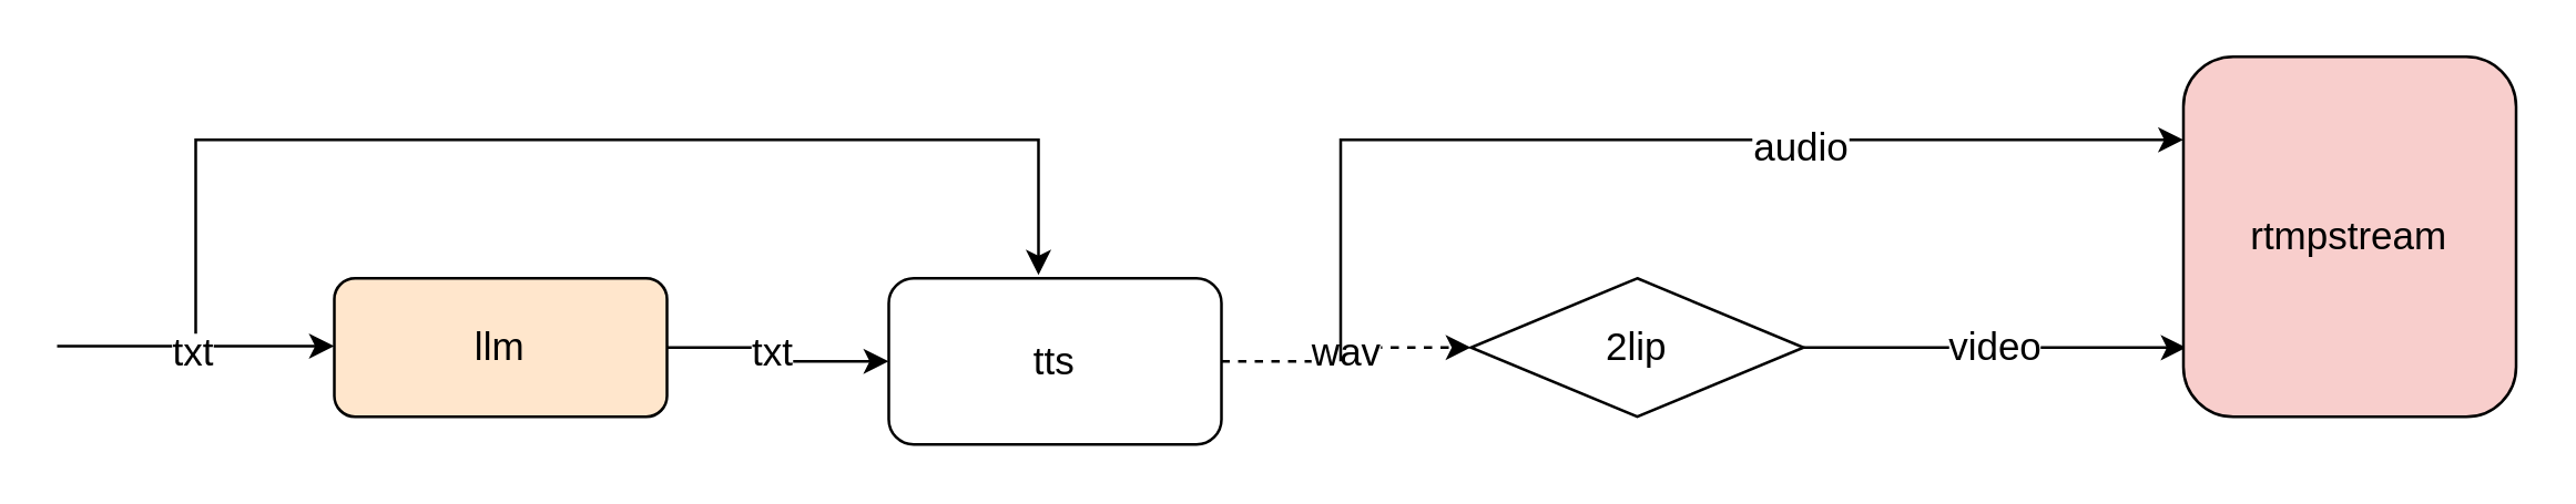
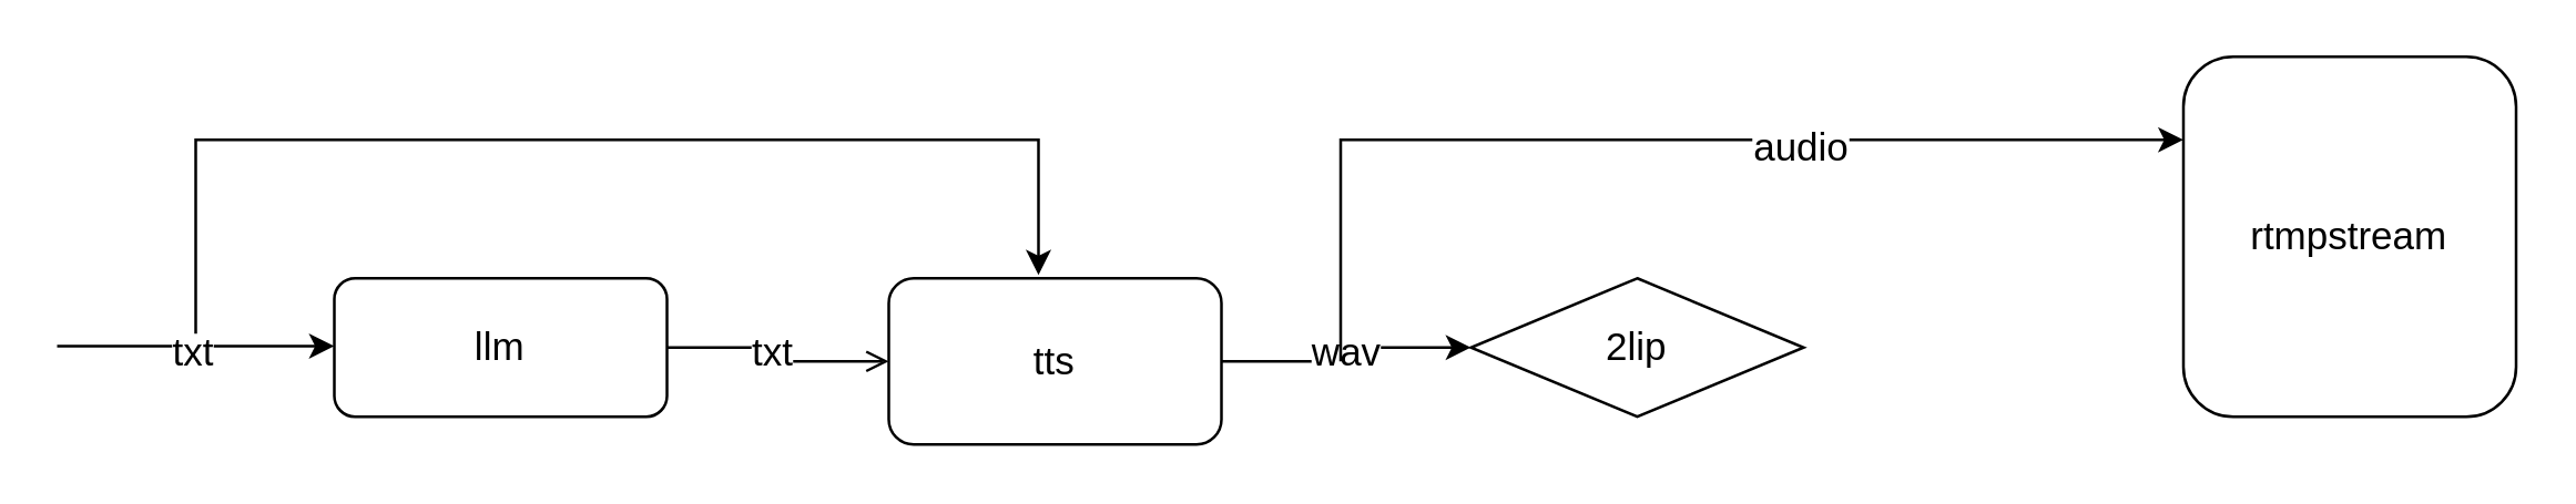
- <mxCell id="14" value="&lt;font style=&quot;font-size: 14px;&quot;&gt;rtmpstream&lt;/font&gt;" style="rounded=1;whiteSpace=wrap;html=1;fillColor=#f8cecc;" parent="1" vertex="1"><mxGeometry x="787" y="20" width="120" height="130" as="geometry" /></mxCell>
+ <mxCell id="14" value="&lt;font style=&quot;font-size: 14px;&quot;&gt;rtmpstream&lt;/font&gt;" style="rounded=1;whiteSpace=wrap;html=1;" parent="1" vertex="1"><mxGeometry x="787" y="20" width="120" height="130" as="geometry" /></mxCell>
- <mxCell id="4" value="&lt;font style=&quot;font-size: 14px;&quot;&gt;llm&lt;/font&gt;" style="rounded=1;whiteSpace=wrap;html=1;fillColor=#ffe6cc;" parent="1" vertex="1"><mxGeometry x="120" y="100" width="120" height="50" as="geometry" /></mxCell>
+ <mxCell id="4" value="&lt;font style=&quot;font-size: 14px;&quot;&gt;llm&lt;/font&gt;" style="rounded=1;whiteSpace=wrap;html=1;" parent="1" vertex="1"><mxGeometry x="120" y="100" width="120" height="50" as="geometry" /></mxCell>
- <mxCell id="7" value="&lt;font style=&quot;font-size: 14px;&quot;&gt;video&lt;/font&gt;" style="edgeStyle=orthogonalEdgeStyle;rounded=0;orthogonalLoop=1;jettySize=auto;html=1;entryX=0.008;entryY=0.808;entryDx=0;entryDy=0;entryPerimeter=0;" parent="1" source="8" target="14" edge="1"><mxGeometry x="0.0" relative="1" as="geometry"><mxPoint x="790" y="125" as="targetPoint" /><mxPoint as="offset" /></mxGeometry></mxCell>
- <mxCell id="2" value="" style="edgeStyle=orthogonalEdgeStyle;rounded=0;orthogonalLoop=1;jettySize=auto;html=1;" parent="1" source="4" target="6" edge="1"><mxGeometry relative="1" as="geometry" /></mxCell>
+ <mxCell id="2" value="" style="edgeStyle=orthogonalEdgeStyle;rounded=0;orthogonalLoop=1;jettySize=auto;html=1;endArrow=open;" parent="1" source="4" target="6" edge="1"><mxGeometry relative="1" as="geometry" /></mxCell>
- <mxCell id="5" value="&lt;font style=&quot;font-size: 14px;&quot;&gt;wav&lt;/font&gt;" style="edgeStyle=orthogonalEdgeStyle;rounded=0;orthogonalLoop=1;jettySize=auto;html=1;dashed=1;" parent="1" source="6" target="8" edge="1"><mxGeometry relative="1" as="geometry" /></mxCell>
+ <mxCell id="5" value="&lt;font style=&quot;font-size: 14px;&quot;&gt;wav&lt;/font&gt;" style="edgeStyle=orthogonalEdgeStyle;rounded=0;orthogonalLoop=1;jettySize=auto;html=1;" parent="1" source="6" target="8" edge="1"><mxGeometry relative="1" as="geometry" /></mxCell>
